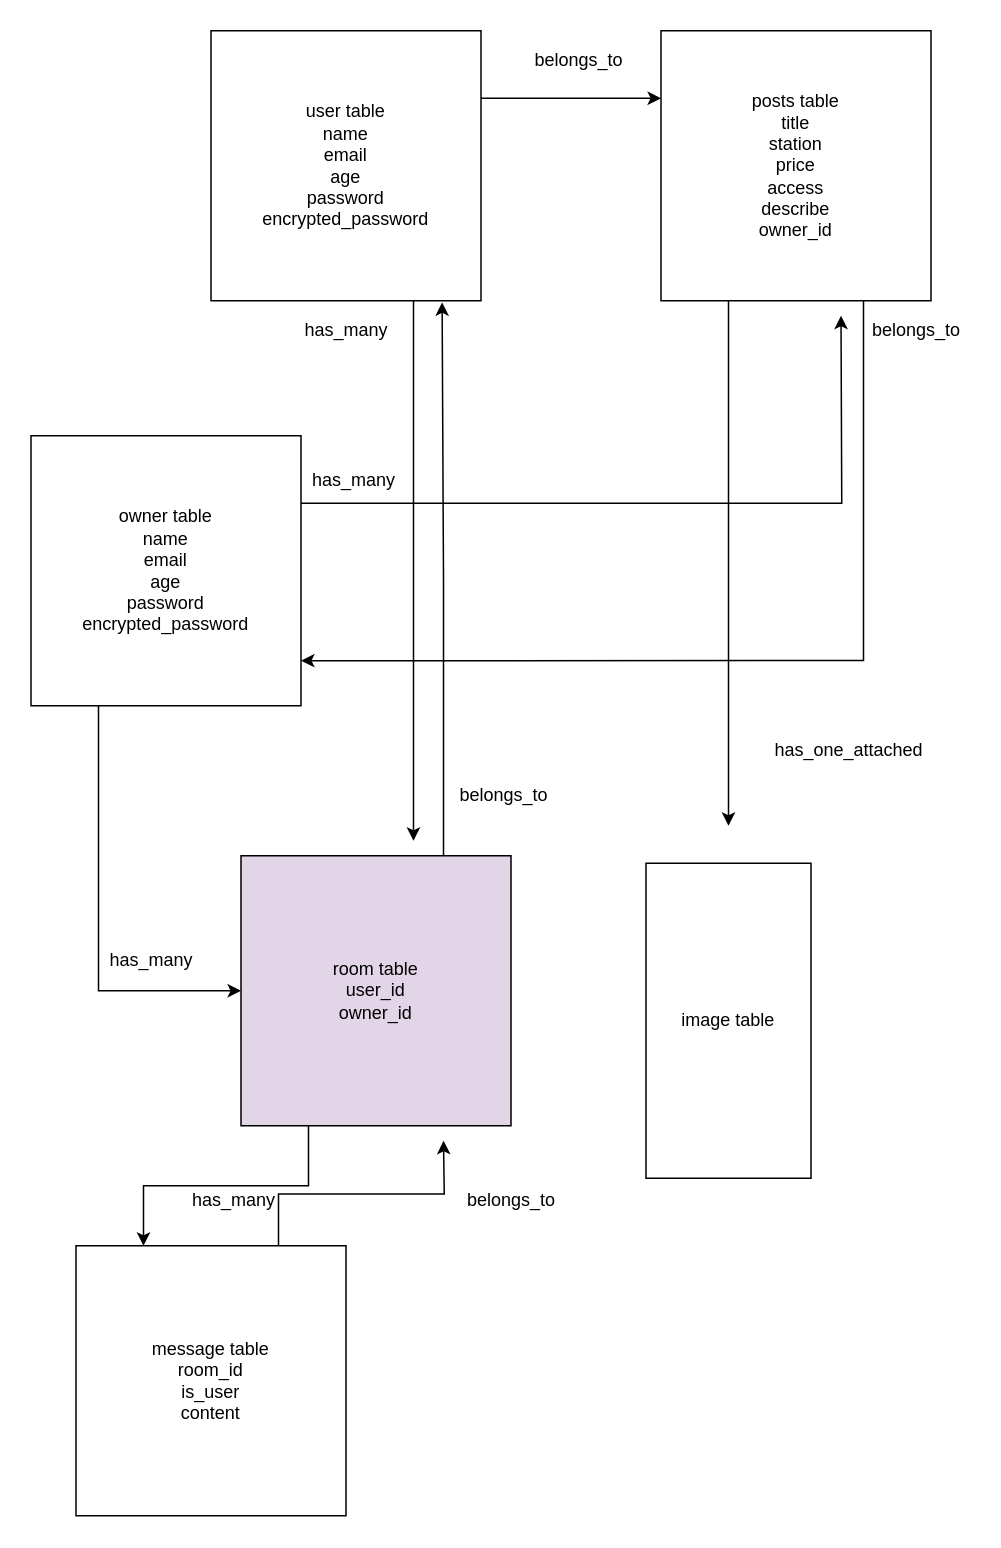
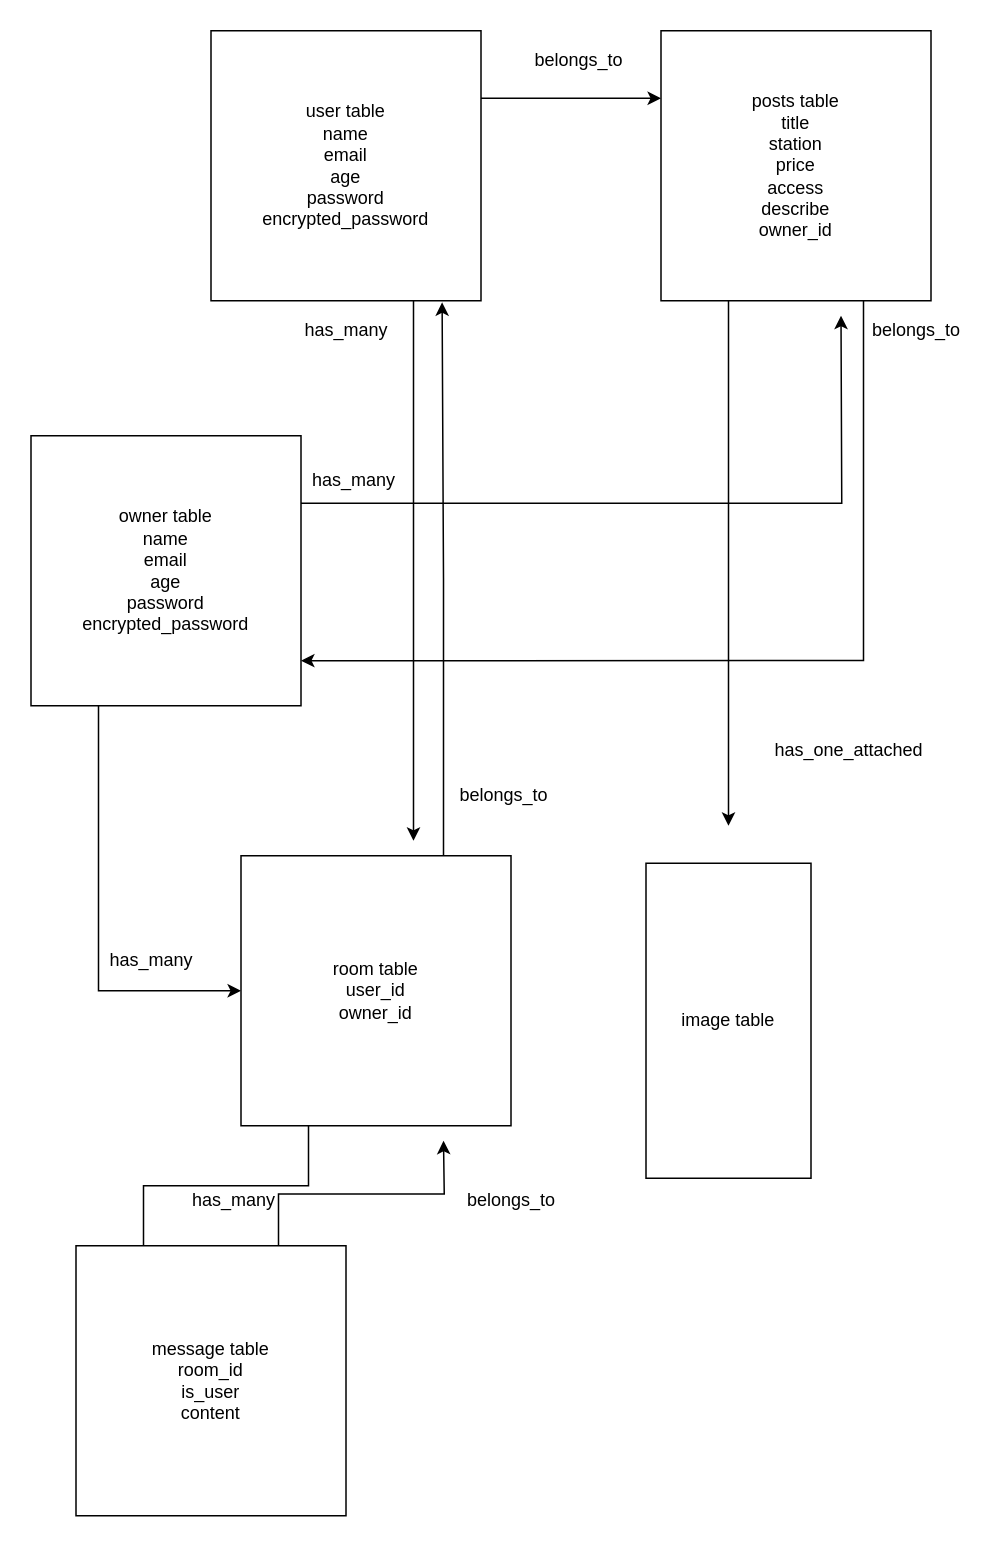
- <mxCell id="13" value="room table&lt;br&gt;user_id&lt;br&gt;owner_id" style="whiteSpace=wrap;html=1;aspect=fixed;fillColor=#e1d5e7;" vertex="1" parent="1"><mxGeometry x="160" y="570" width="180" height="180" as="geometry" /></mxCell>
+ <mxCell id="13" value="room table&lt;br&gt;user_id&lt;br&gt;owner_id" style="whiteSpace=wrap;html=1;aspect=fixed;" vertex="1" parent="1"><mxGeometry x="160" y="570" width="180" height="180" as="geometry" /></mxCell>
- <mxCell id="11" style="edgeStyle=orthogonalEdgeStyle;rounded=0;orthogonalLoop=1;jettySize=auto;html=1;exitX=0.25;exitY=1;exitDx=0;exitDy=0;entryX=0.25;entryY=0;entryDx=0;entryDy=0;" edge="1" parent="1" source="13" target="15"><mxGeometry relative="1" as="geometry" /></mxCell>
+ <mxCell id="11" style="edgeStyle=orthogonalEdgeStyle;rounded=0;orthogonalLoop=1;jettySize=auto;html=1;exitX=0.25;exitY=1;exitDx=0;exitDy=0;entryX=0.25;entryY=0;entryDx=0;entryDy=0;endArrow=none;" edge="1" parent="1" source="13" target="15"><mxGeometry relative="1" as="geometry" /></mxCell>
